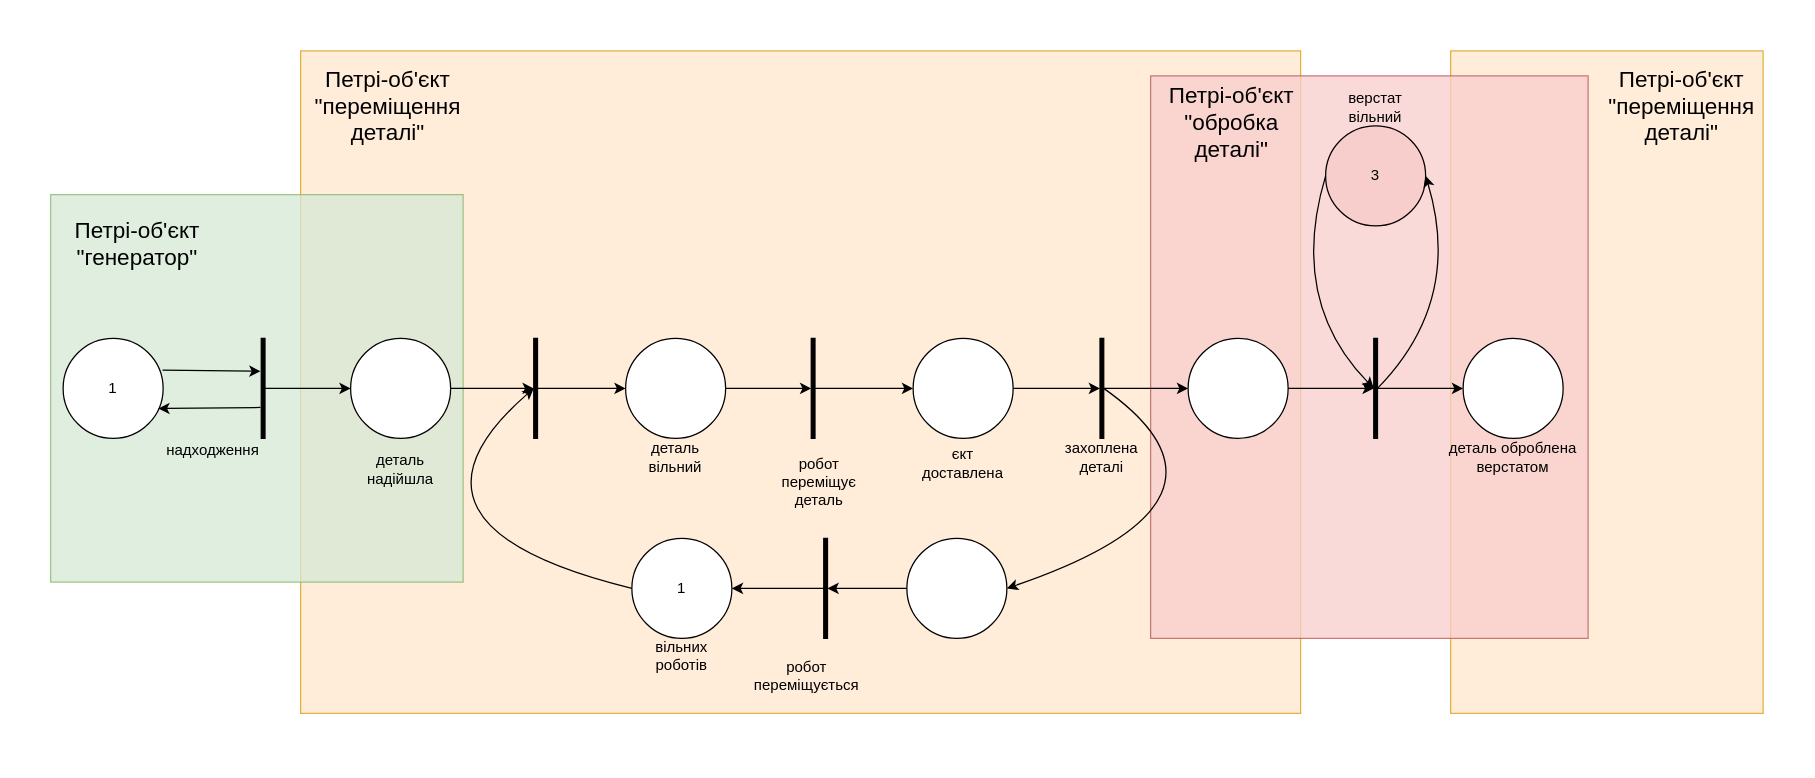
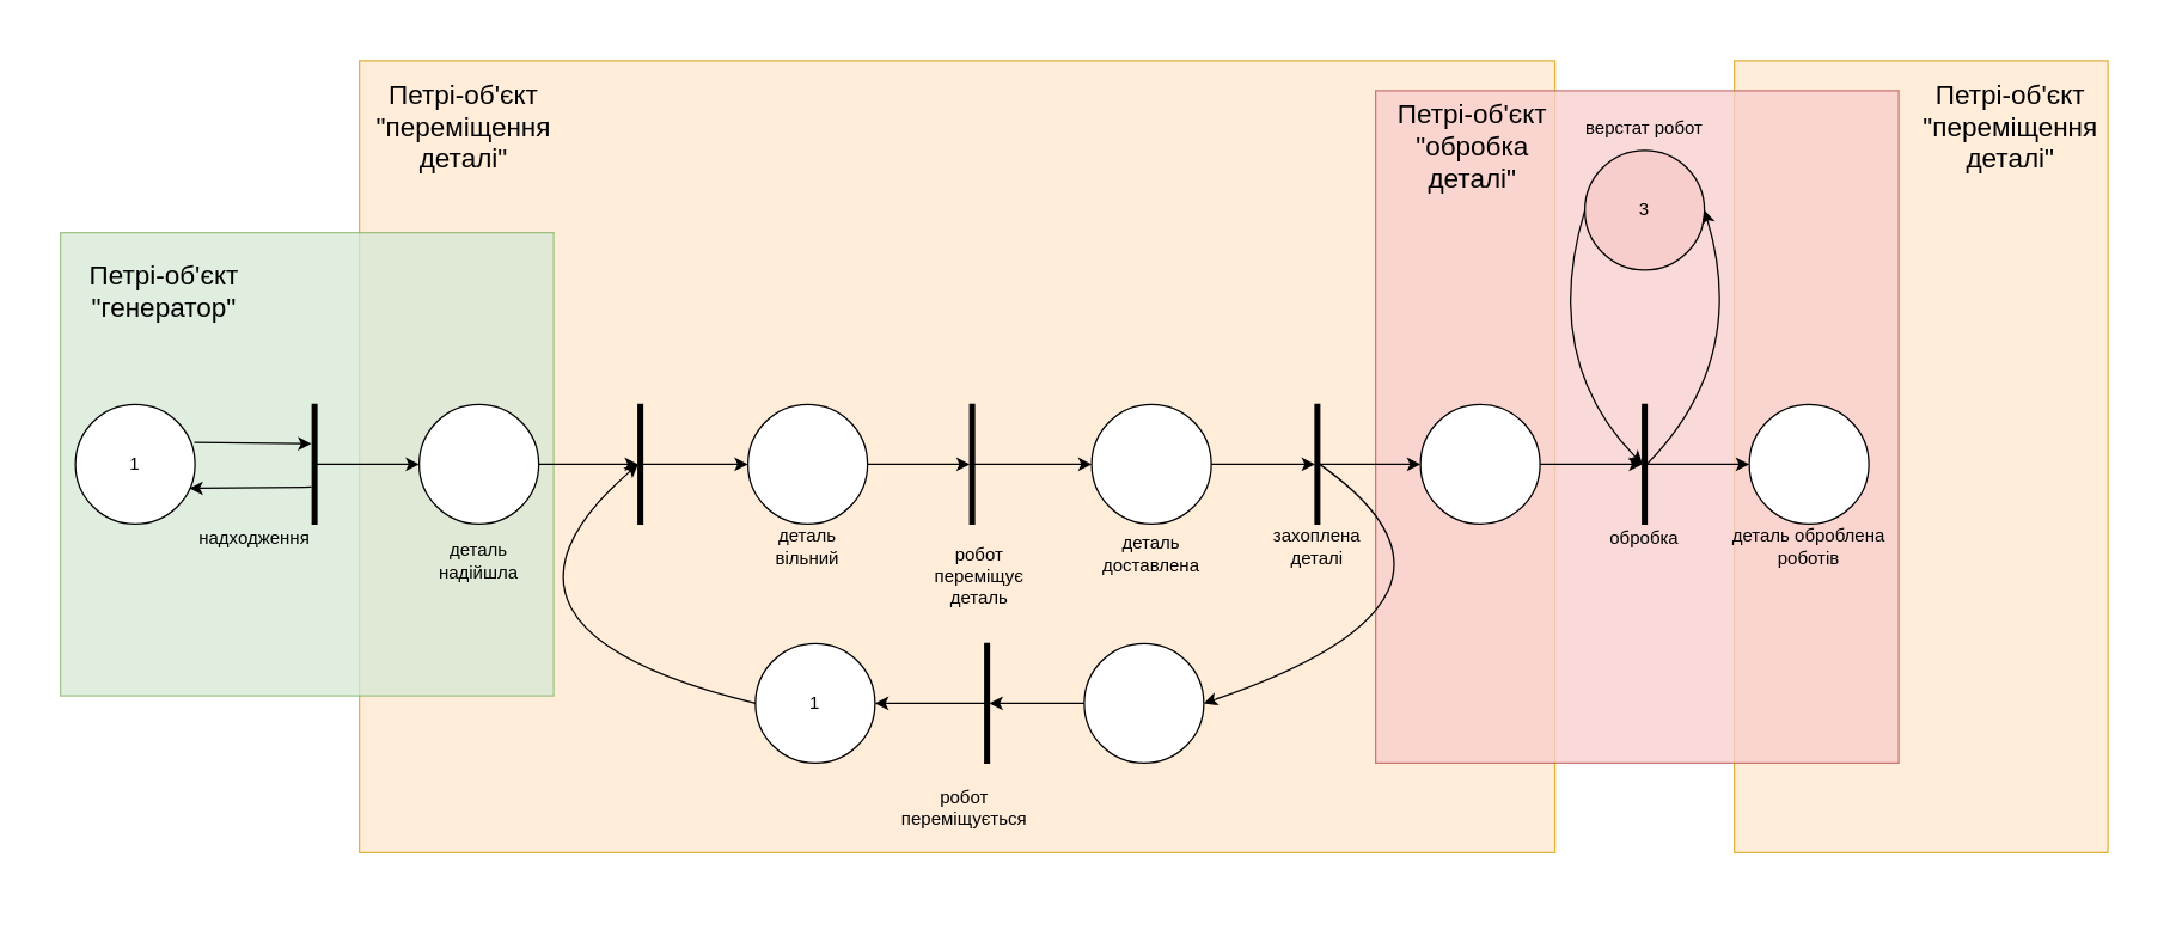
- <mxCell id="32" value="верстат вільний" style="text;html=1;strokeColor=none;fillColor=none;align=center;verticalAlign=middle;whiteSpace=wrap;rounded=0;" parent="1" vertex="1"><mxGeometry x="1055" y="75" width="90" height="20" as="geometry" /></mxCell>
+ <mxCell id="32" value="верстат робот" style="text;html=1;strokeColor=none;fillColor=none;align=center;verticalAlign=middle;whiteSpace=wrap;rounded=0;" parent="1" vertex="1"><mxGeometry x="1055" y="75" width="90" height="20" as="geometry" /></mxCell>
+ <mxCell id="28" value="обробка" style="text;html=1;strokeColor=none;fillColor=none;align=center;verticalAlign=middle;whiteSpace=wrap;rounded=0;" parent="1" vertex="1"><mxGeometry x="1080" y="350" width="40" height="20" as="geometry" /></mxCell>
- <mxCell id="35" value="деталь оброблена верстатом" style="text;html=1;strokeColor=none;fillColor=none;align=center;verticalAlign=middle;whiteSpace=wrap;rounded=0;" parent="1" vertex="1"><mxGeometry x="1155" y="355" width="110" height="20" as="geometry" /></mxCell>
+ <mxCell id="35" value="деталь оброблена роботів" style="text;html=1;strokeColor=none;fillColor=none;align=center;verticalAlign=middle;whiteSpace=wrap;rounded=0;" parent="1" vertex="1"><mxGeometry x="1155" y="355" width="110" height="20" as="geometry" /></mxCell>
- <mxCell id="22" value="єкт доставлена" style="text;html=1;strokeColor=none;fillColor=none;align=center;verticalAlign=middle;whiteSpace=wrap;rounded=0;" parent="1" vertex="1"><mxGeometry x="735" y="355" width="70" height="30" as="geometry" /></mxCell>
+ <mxCell id="22" value="деталь доставлена" style="text;html=1;strokeColor=none;fillColor=none;align=center;verticalAlign=middle;whiteSpace=wrap;rounded=0;" parent="1" vertex="1"><mxGeometry x="735" y="355" width="70" height="30" as="geometry" /></mxCell>
- <mxCell id="43" value="вільних роботів" style="text;html=1;strokeColor=none;fillColor=none;align=center;verticalAlign=middle;whiteSpace=wrap;rounded=0;" parent="1" vertex="1"><mxGeometry x="525" y="514" width="40" height="20" as="geometry" /></mxCell>
